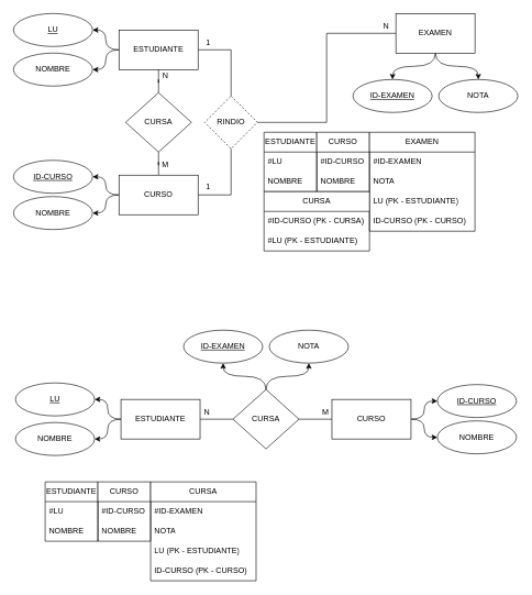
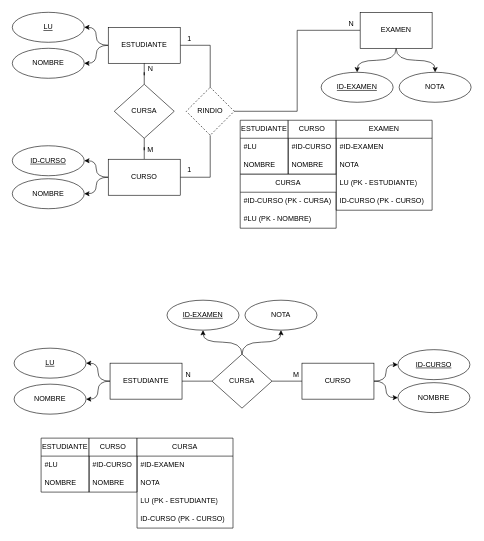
- <mxCell id="42" value="#LU (PK - ESTUDIANTE)" style="text;align=left;verticalAlign=middle;spacingLeft=4;spacingRight=4;overflow=hidden;points=[[0,0.5],[1,0.5]];portConstraint=eastwest;rotatable=0;whiteSpace=wrap;html=1;" parent="40" vertex="1"><mxGeometry y="60" width="160" height="30" as="geometry" /></mxCell>
+ <mxCell id="42" value="#LU (PK - NOMBRE)" style="text;align=left;verticalAlign=middle;spacingLeft=4;spacingRight=4;overflow=hidden;points=[[0,0.5],[1,0.5]];portConstraint=eastwest;rotatable=0;whiteSpace=wrap;html=1;" parent="40" vertex="1"><mxGeometry y="60" width="160" height="30" as="geometry" /></mxCell>
